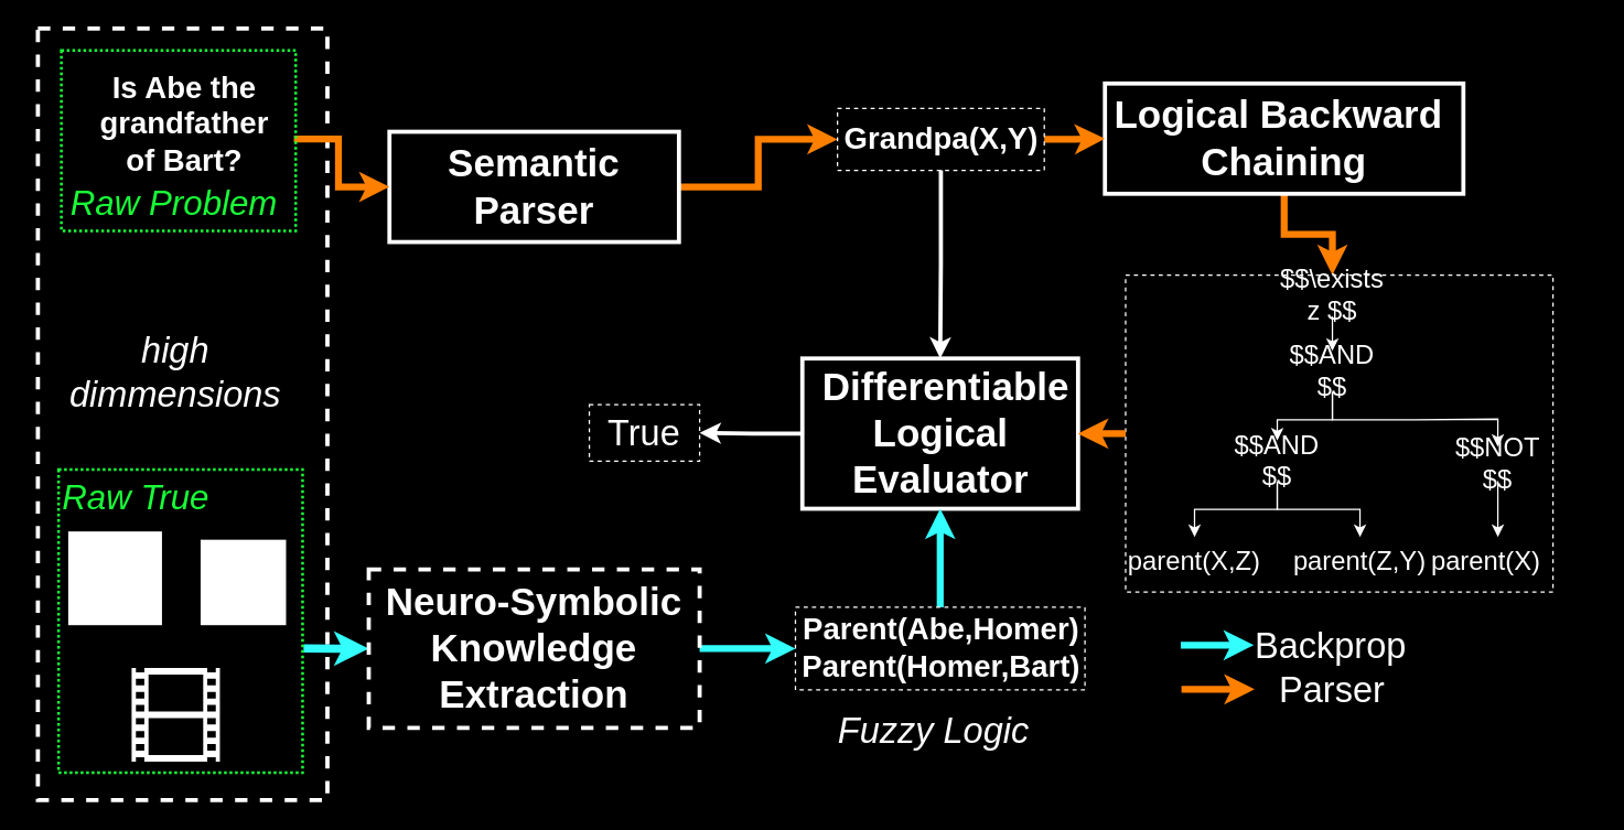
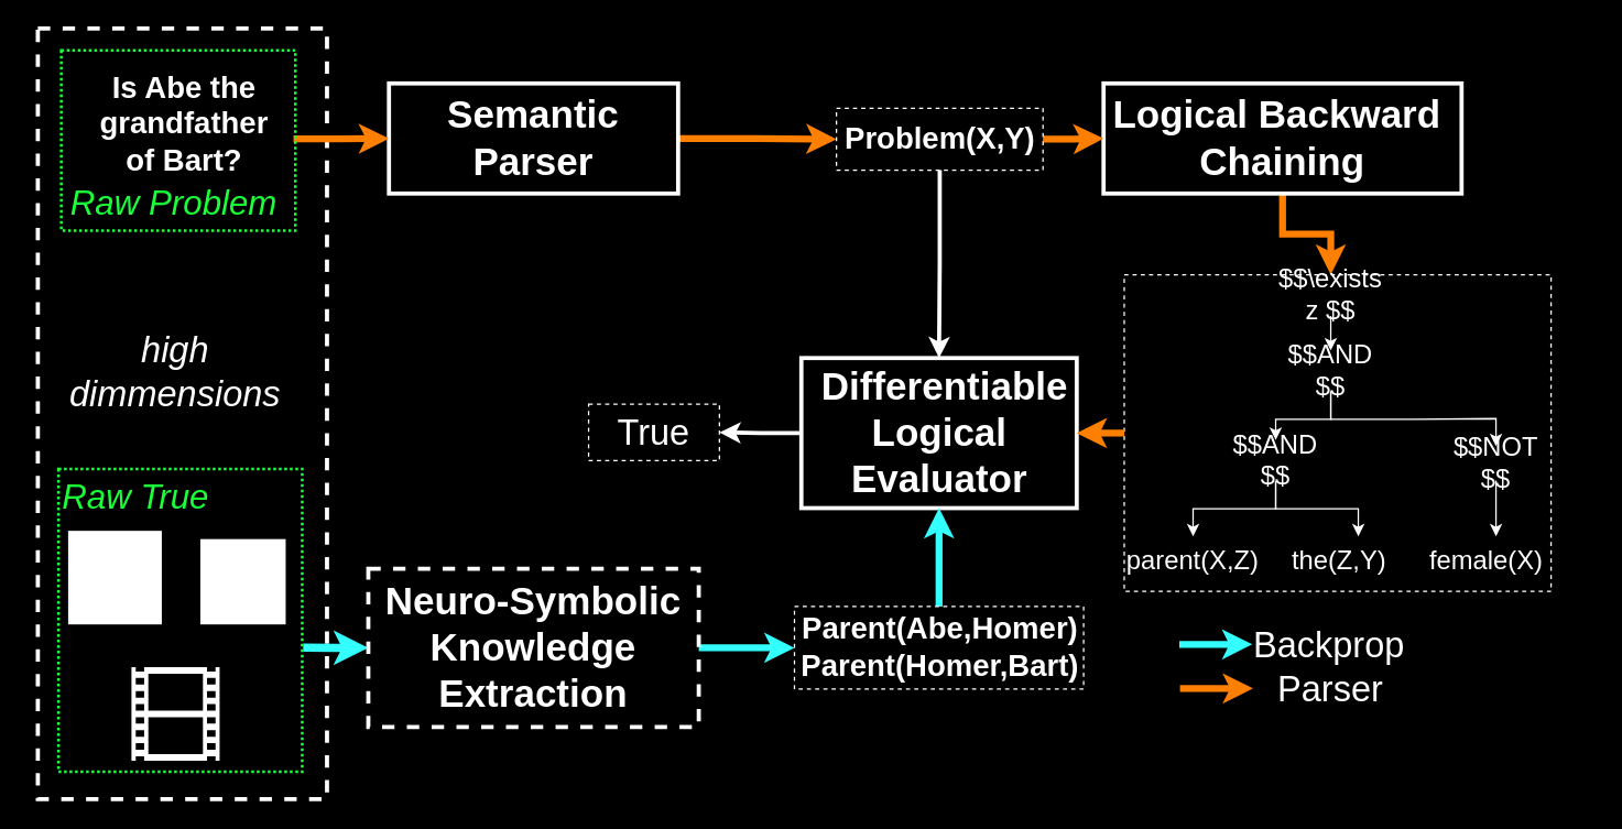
- <mxCell id="35" value="Grandpa(X,Y)" style="text;html=1;fontSize=22;fontColor=#FFFFFF;fontStyle=1;strokeColor=#FFFFFF;dashed=1;align=center;verticalAlign=middle;" parent="1" vertex="1"><mxGeometry x="607" y="78" width="150" height="45" as="geometry" /></mxCell>
+ <mxCell id="35" value="Problem(X,Y)" style="text;html=1;fontSize=22;fontColor=#FFFFFF;fontStyle=1;strokeColor=#FFFFFF;dashed=1;align=center;verticalAlign=middle;" parent="1" vertex="1"><mxGeometry x="607" y="78" width="150" height="45" as="geometry" /></mxCell>
- <mxCell id="7" value="&lt;font color=&quot;#FFFFFF&quot;&gt;&lt;b&gt;Semantic Parser&lt;/b&gt;&lt;/font&gt;&lt;b style=&quot;font-size: 28px&quot;&gt;&lt;font style=&quot;font-size: 28px&quot; color=&quot;#FFFFFF&quot;&gt;&lt;br style=&quot;font-size: 28px&quot;&gt;&lt;/font&gt;&lt;/b&gt;" style="rounded=0;whiteSpace=wrap;html=1;strokeColor=#FFFFFF;fillColor=none;strokeWidth=3;fontSize=28;" parent="1" vertex="1"><mxGeometry x="282" y="95" width="210" height="80" as="geometry" /></mxCell>
+ <mxCell id="7" value="&lt;font color=&quot;#FFFFFF&quot;&gt;&lt;b&gt;Semantic Parser&lt;/b&gt;&lt;/font&gt;&lt;b style=&quot;font-size: 28px&quot;&gt;&lt;font style=&quot;font-size: 28px&quot; color=&quot;#FFFFFF&quot;&gt;&lt;br style=&quot;font-size: 28px&quot;&gt;&lt;/font&gt;&lt;/b&gt;" style="rounded=0;whiteSpace=wrap;html=1;strokeColor=#FFFFFF;fillColor=none;strokeWidth=3;fontSize=28;" parent="1" vertex="1"><mxGeometry x="282" y="60" width="210" height="80" as="geometry" /></mxCell>
- <mxCell id="38" value="True" style="rounded=0;whiteSpace=wrap;html=1;strokeColor=#FFFFFF;fillColor=none;fontSize=26;dashed=1;fontColor=#FFFFFF;" parent="1" vertex="1"><mxGeometry x="427" y="293" width="80" height="41" as="geometry" /></mxCell>
+ <mxCell id="38" value="True" style="rounded=0;whiteSpace=wrap;html=1;strokeColor=#FFFFFF;fillColor=none;fontSize=26;dashed=1;fontColor=#FFFFFF;" parent="1" vertex="1"><mxGeometry x="427" y="293" width="95" height="41" as="geometry" /></mxCell>
- <mxCell id="21" value="parent(Z,Y)" style="text;html=1;fontSize=19;strokeColor=none;fontColor=#FFFFFF;" parent="13" vertex="1"><mxGeometry x="120" y="190" width="100" height="40" as="geometry" /></mxCell>
+ <mxCell id="21" value="the(Z,Y)" style="text;html=1;fontSize=19;strokeColor=none;fontColor=#FFFFFF;" parent="13" vertex="1"><mxGeometry x="120" y="190" width="100" height="40" as="geometry" /></mxCell>
- <mxCell id="26" value="parent(X)" style="text;html=1;fontSize=19;strokeColor=none;fontColor=#FFFFFF;" parent="13" vertex="1"><mxGeometry x="220" y="190" width="100" height="40" as="geometry" /></mxCell>
+ <mxCell id="26" value="female(X)" style="text;html=1;fontSize=19;strokeColor=none;fontColor=#FFFFFF;" parent="13" vertex="1"><mxGeometry x="220" y="190" width="100" height="40" as="geometry" /></mxCell>
- <mxCell id="43" value="Fuzzy Logic" style="text;html=1;strokeColor=none;fillColor=none;align=center;verticalAlign=middle;whiteSpace=wrap;rounded=0;dashed=1;fontSize=26;fontColor=#FFFFFF;fontStyle=2" parent="1" vertex="1"><mxGeometry x="597" y="520" width="160" height="20" as="geometry" /></mxCell>
